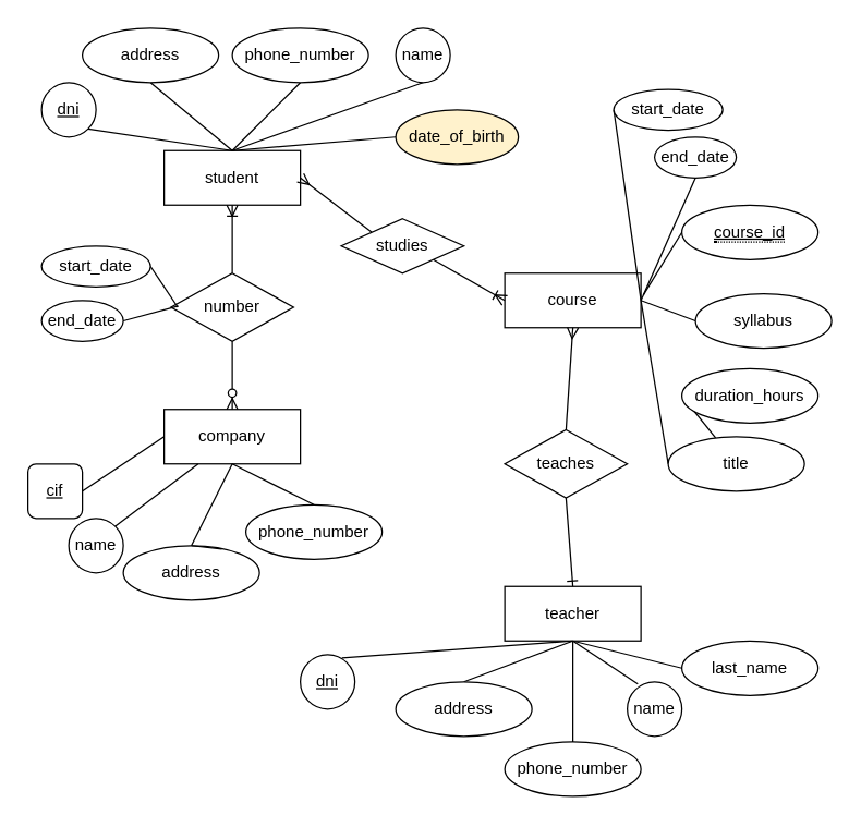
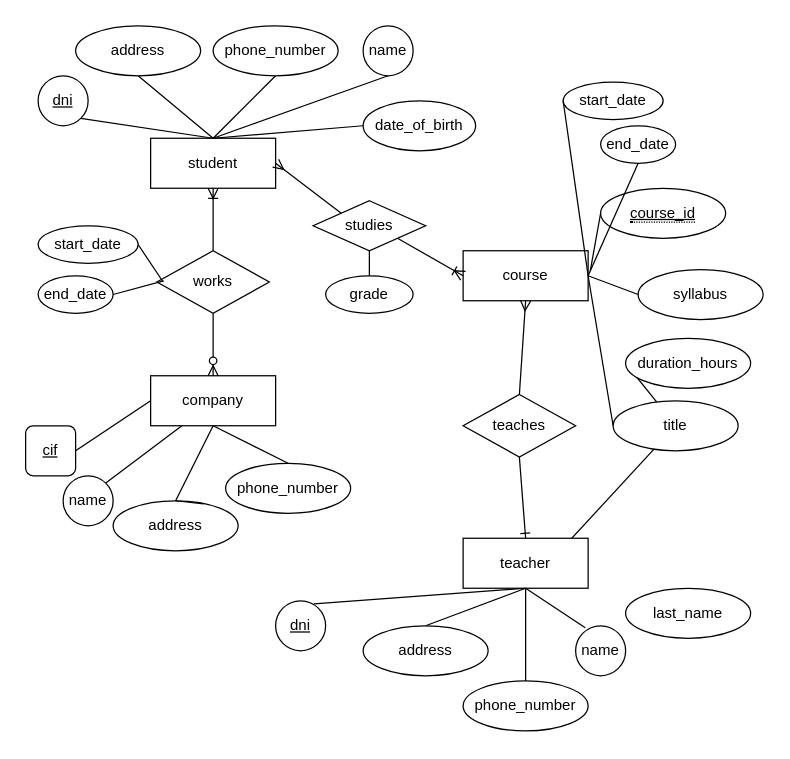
- <mxCell id="12" value="date_of_birth" style="ellipse;whiteSpace=wrap;html=1;align=center;fillColor=#fff2cc;" vertex="1" parent="1"><mxGeometry x="290" y="80" width="90" height="40" as="geometry" /></mxCell>
+ <mxCell id="12" value="date_of_birth" style="ellipse;whiteSpace=wrap;html=1;align=center;" vertex="1" parent="1"><mxGeometry x="290" y="80" width="90" height="40" as="geometry" /></mxCell>
- <mxCell id="32" value="&lt;span style=&quot;border-bottom: 1px dotted&quot;&gt;&lt;u&gt;course_id&lt;/u&gt;&lt;/span&gt;" style="ellipse;whiteSpace=wrap;html=1;align=center;" vertex="1" parent="1"><mxGeometry x="500" y="150" width="100" height="40" as="geometry" /></mxCell>
+ <mxCell id="32" value="&lt;span style=&quot;border-bottom: 1px dotted&quot;&gt;&lt;u&gt;course_id&lt;/u&gt;&lt;/span&gt;" style="ellipse;whiteSpace=wrap;html=1;align=center;" vertex="1" parent="1"><mxGeometry x="480" y="150" width="100" height="40" as="geometry" /></mxCell>
+ <mxCell id="60" style="edgeStyle=none;rounded=0;orthogonalLoop=1;jettySize=auto;html=1;exitX=0.5;exitY=0;exitDx=0;exitDy=0;entryX=0.5;entryY=1;entryDx=0;entryDy=0;endArrow=none;endFill=0;" edge="1" parent="1" source="61" target="59"><mxGeometry relative="1" as="geometry" /></mxCell>
- <mxCell id="24" value="number" style="shape=rhombus;perimeter=rhombusPerimeter;whiteSpace=wrap;html=1;align=center;" vertex="1" parent="1"><mxGeometry x="125" y="200" width="90" height="50" as="geometry" /></mxCell>
+ <mxCell id="24" value="works" style="shape=rhombus;perimeter=rhombusPerimeter;whiteSpace=wrap;html=1;align=center;" vertex="1" parent="1"><mxGeometry x="125" y="200" width="90" height="50" as="geometry" /></mxCell>
+ <mxCell id="61" value="grade" style="ellipse;whiteSpace=wrap;html=1;align=center;" vertex="1" parent="1"><mxGeometry x="260" y="220" width="70" height="30" as="geometry" /></mxCell>
- <mxCell id="39" style="edgeStyle=none;rounded=0;orthogonalLoop=1;jettySize=auto;html=1;exitX=0.5;exitY=1;exitDx=0;exitDy=0;entryX=0;entryY=0.5;entryDx=0;entryDy=0;endArrow=none;endFill=0;" edge="1" parent="1" source="40" target="52"><mxGeometry relative="1" as="geometry" /></mxCell>
+ <mxCell id="39" style="edgeStyle=none;rounded=0;orthogonalLoop=1;jettySize=auto;html=1;exitX=0.5;exitY=1;exitDx=0;exitDy=0;endArrow=none;endFill=0;" edge="1" parent="1" source="40" target="38"><mxGeometry relative="1" as="geometry" /></mxCell>
